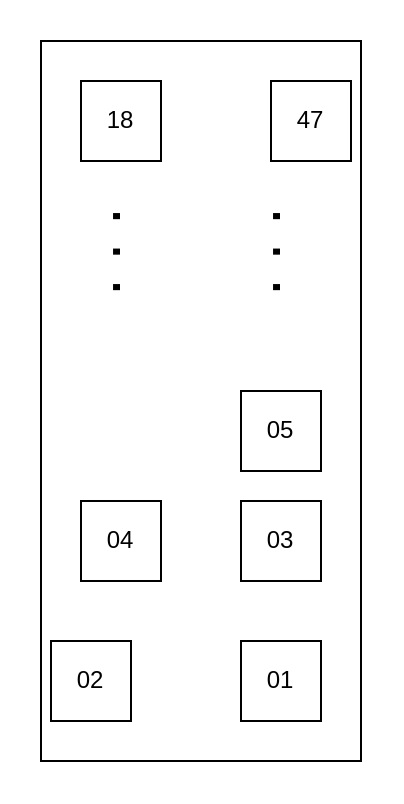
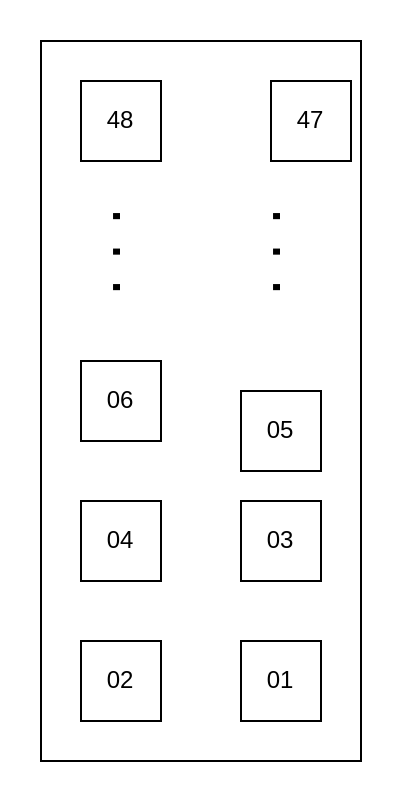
- <mxCell id="10" value="18" style="rounded=0;whiteSpace=wrap;html=1;" vertex="1" parent="1"><mxGeometry x="40" y="40" width="40" height="40" as="geometry" /></mxCell>
+ <mxCell id="10" value="48" style="rounded=0;whiteSpace=wrap;html=1;" vertex="1" parent="1"><mxGeometry x="40" y="40" width="40" height="40" as="geometry" /></mxCell>
+ <mxCell id="8" value="06" style="rounded=0;whiteSpace=wrap;html=1;" vertex="1" parent="1"><mxGeometry x="40" y="180" width="40" height="40" as="geometry" /></mxCell>
- <mxCell id="4" value="02" style="rounded=0;whiteSpace=wrap;html=1;" vertex="1" parent="1"><mxGeometry x="25" y="320" width="40" height="40" as="geometry" /></mxCell>
+ <mxCell id="4" value="02" style="rounded=0;whiteSpace=wrap;html=1;" vertex="1" parent="1"><mxGeometry x="40" y="320" width="40" height="40" as="geometry" /></mxCell>
